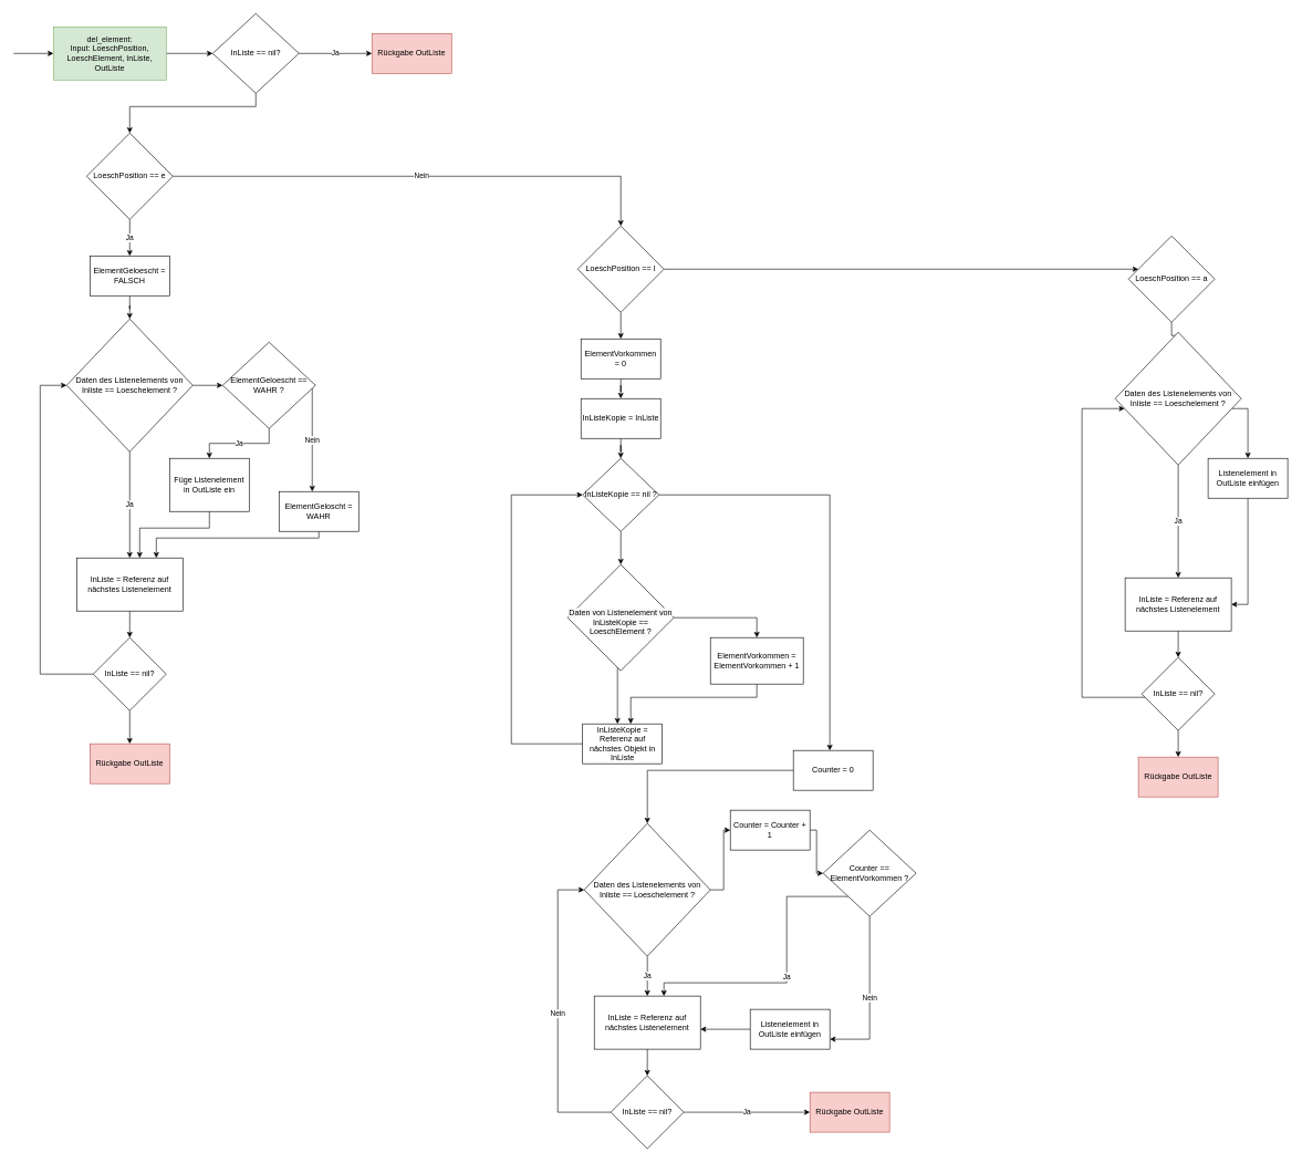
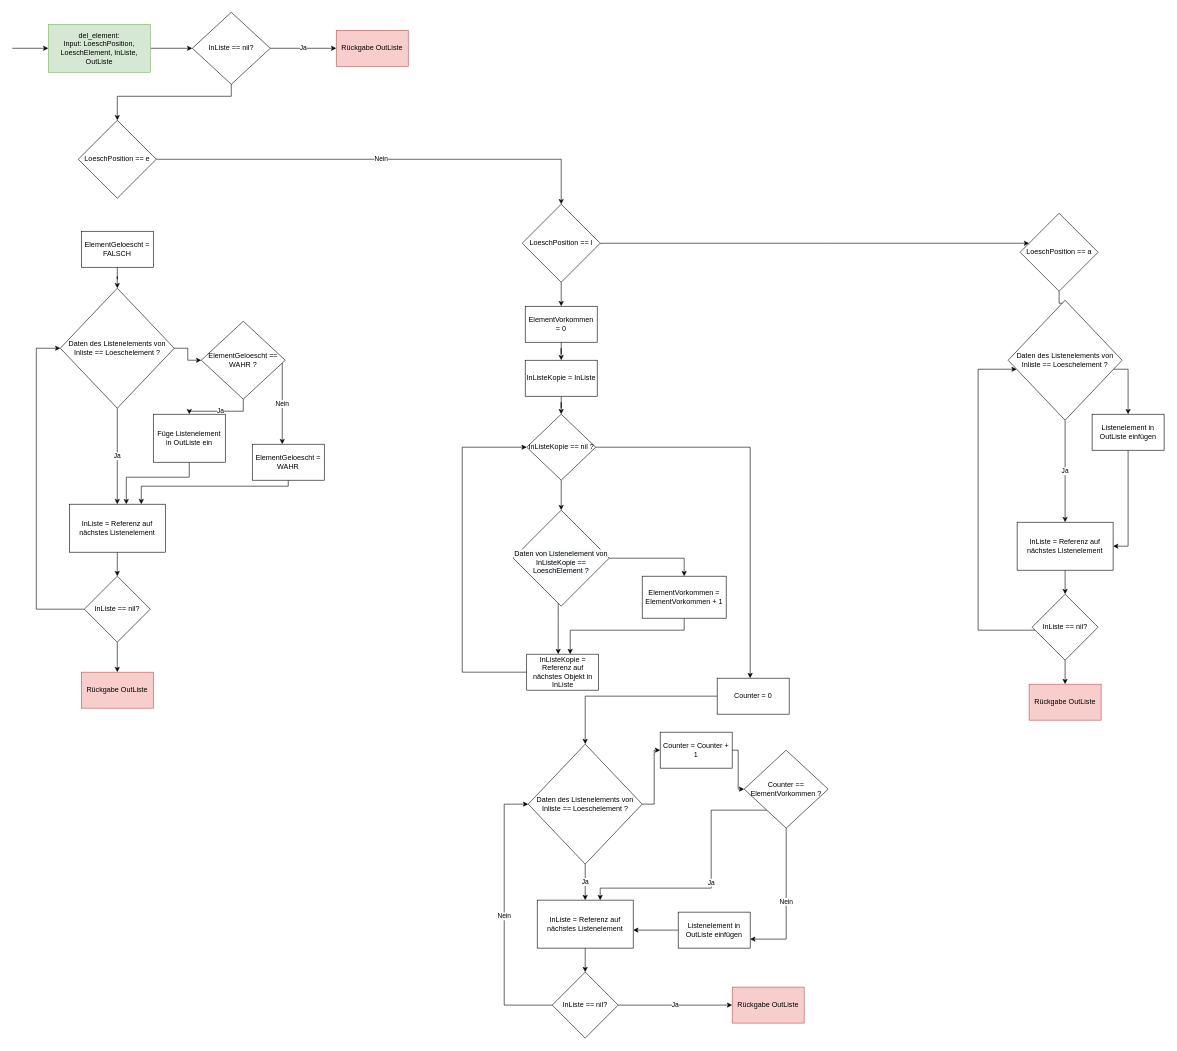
- <mxCell id="10" value="Ja" style="edgeStyle=orthogonalEdgeStyle;rounded=0;orthogonalLoop=1;jettySize=auto;html=1;" parent="1" source="11" target="21" edge="1"><mxGeometry relative="1" as="geometry" /></mxCell>
- <mxCell id="29" value="ElementGeloescht == WAHR ?" style="rhombus;whiteSpace=wrap;html=1;" parent="1" vertex="1"><mxGeometry x="335" y="515" width="140" height="130" as="geometry" /></mxCell>
+ <mxCell id="29" value="ElementGeloescht == WAHR ?" style="rhombus;whiteSpace=wrap;html=1;" parent="1" vertex="1"><mxGeometry x="335" y="535" width="140" height="130" as="geometry" /></mxCell>
- <mxCell id="31" value="ElementGeloscht = WAHR" style="rounded=0;whiteSpace=wrap;html=1;" parent="1" vertex="1"><mxGeometry x="420" y="740" width="120" height="60" as="geometry" /></mxCell>
+ <mxCell id="31" value="ElementGeloescht = WAHR" style="rounded=0;whiteSpace=wrap;html=1;" parent="1" vertex="1"><mxGeometry x="420" y="740" width="120" height="60" as="geometry" /></mxCell>
